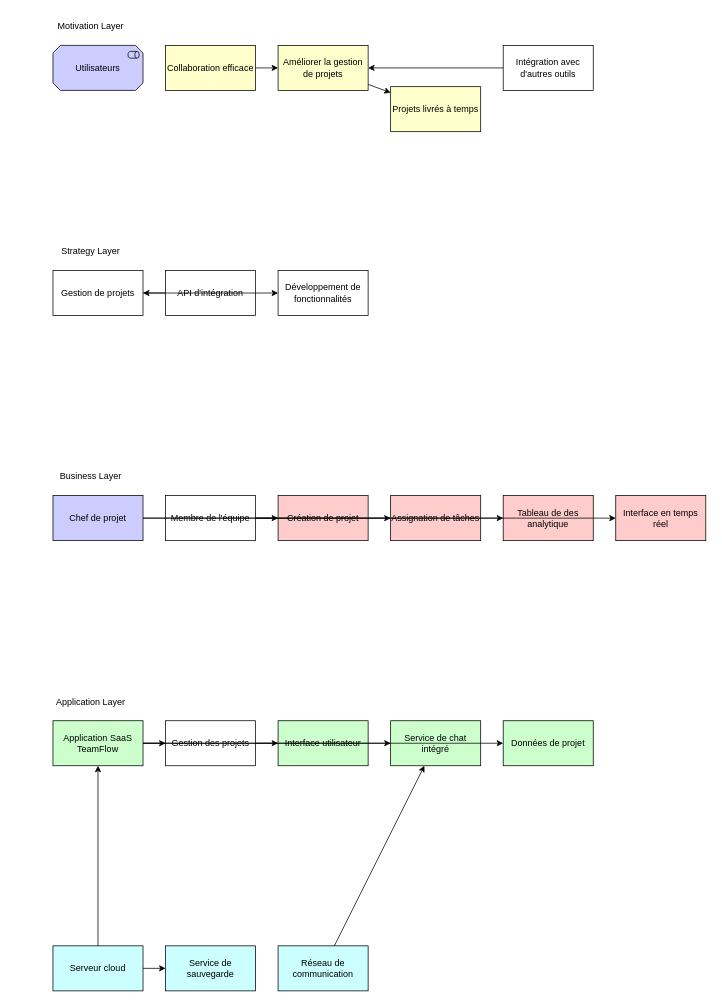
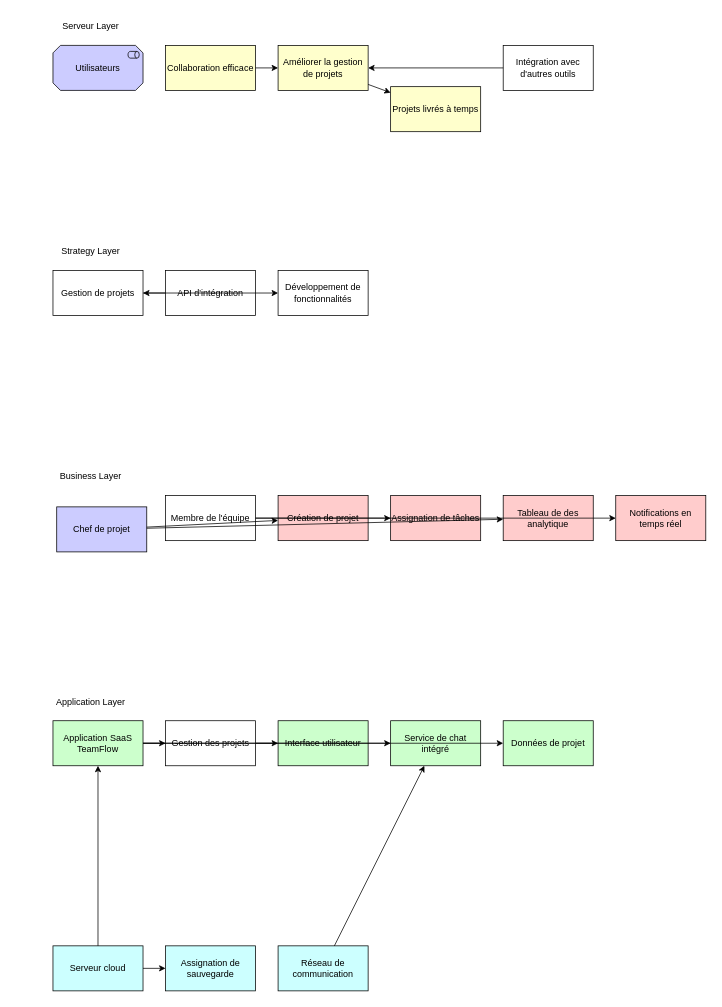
- <mxCell id="2" value="Motivation Layer" style="text;html=1;align=center;verticalAlign=middle;resizable=0;points=[];" vertex="1" parent="1"><mxGeometry x="20" y="20" width="200" height="30" as="geometry" /></mxCell>
+ <mxCell id="2" value="Serveur Layer" style="text;html=1;align=center;verticalAlign=middle;resizable=0;points=[];" vertex="1" parent="1"><mxGeometry x="20" y="20" width="200" height="30" as="geometry" /></mxCell>
- <mxCell id="18" value="Chef de projet" style="html=1;outlineConnect=0;whiteSpace=wrap;fillColor=#CCCCFF;shape=mxgraph.archimate3.business;archiType=actor;" vertex="1" parent="1"><mxGeometry x="70" y="660" width="120" height="60" as="geometry" /></mxCell>
+ <mxCell id="18" value="Chef de projet" style="html=1;outlineConnect=0;whiteSpace=wrap;fillColor=#CCCCFF;shape=mxgraph.archimate3.business;archiType=actor;" vertex="1" parent="1"><mxGeometry x="75" y="675" width="120" height="60" as="geometry" /></mxCell>
- <mxCell id="23" value="Interface en temps réel" style="html=1;outlineConnect=0;whiteSpace=wrap;fillColor=#FFCCCC;shape=mxgraph.archimate3.business;archiType=service;" vertex="1" parent="1"><mxGeometry x="820" y="660" width="120" height="60" as="geometry" /></mxCell>
+ <mxCell id="23" value="Notifications en temps réel" style="html=1;outlineConnect=0;whiteSpace=wrap;fillColor=#FFCCCC;shape=mxgraph.archimate3.business;archiType=service;" vertex="1" parent="1"><mxGeometry x="820" y="660" width="120" height="60" as="geometry" /></mxCell>
- <mxCell id="39" value="Service de sauvegarde" style="html=1;outlineConnect=0;whiteSpace=wrap;fillColor=#CCFFFF;shape=mxgraph.archimate3.technology;archiType=service;" vertex="1" parent="1"><mxGeometry x="220" y="1260" width="120" height="60" as="geometry" /></mxCell>
+ <mxCell id="39" value="Assignation de sauvegarde" style="html=1;outlineConnect=0;whiteSpace=wrap;fillColor=#CCFFFF;shape=mxgraph.archimate3.technology;archiType=service;" vertex="1" parent="1"><mxGeometry x="220" y="1260" width="120" height="60" as="geometry" /></mxCell>
